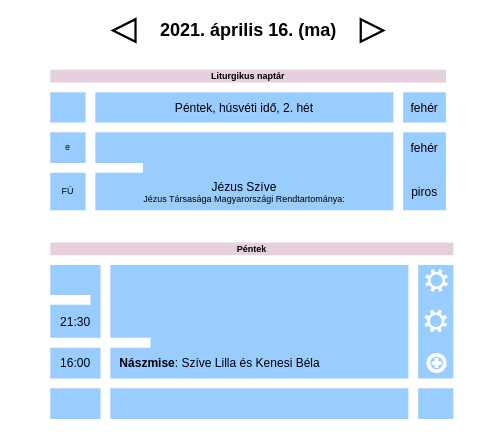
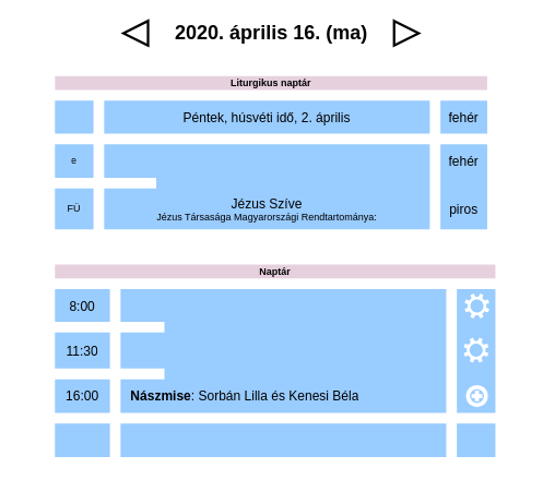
- <mxCell id="2" value="2021. április 16. (ma)" style="text;strokeColor=none;fillColor=none;html=1;fontSize=24;fontStyle=1;verticalAlign=middle;align=center;" vertex="1" parent="1"><mxGeometry y="20" width="620" height="40" as="geometry" x="20" /></mxCell>
+ <mxCell id="2" value="2020. április 16. (ma)" style="text;strokeColor=none;fillColor=none;html=1;fontSize=24;fontStyle=1;verticalAlign=middle;align=center;" vertex="1" parent="1"><mxGeometry y="20" width="620" height="40" as="geometry" x="20" /></mxCell>
- <mxCell id="8" value="Péntek, húsvéti idő&lt;span style=&quot;font-size: 16px;&quot;&gt;,&lt;/span&gt; 2. hét" style="shape=partialRectangle;html=1;whiteSpace=wrap;connectable=0;top=0;left=0;bottom=0;right=0;overflow=hidden;fillColor=none;spacingTop=0;labelBackgroundColor=none;spacingLeft=0;labelBorderColor=none;fontSize=16;" vertex="1" parent="6"><mxGeometry x="60" width="410" height="53" as="geometry" /></mxCell>
+ <mxCell id="8" value="Péntek, húsvéti idő&lt;span style=&quot;font-size: 16px;&quot;&gt;,&lt;/span&gt; 2. április" style="shape=partialRectangle;html=1;whiteSpace=wrap;connectable=0;top=0;left=0;bottom=0;right=0;overflow=hidden;fillColor=none;spacingTop=0;labelBackgroundColor=none;spacingLeft=0;labelBorderColor=none;fontSize=16;" vertex="1" parent="6"><mxGeometry x="60" width="410" height="53" as="geometry" /></mxCell>
- <mxCell id="17" value="Péntek" style="shape=table;html=1;whiteSpace=wrap;startSize=30;container=1;collapsible=0;childLayout=tableLayout;fontStyle=1;align=center;strokeWidth=13;fillColor=#E6D0DE;swimlaneFillColor=#99CCFF;strokeColor=#FFFFFF;" vertex="1" parent="1"><mxGeometry x="60" y="316" width="550" height="248" as="geometry" /></mxCell>
+ <mxCell id="17" value="Naptár" style="shape=table;html=1;whiteSpace=wrap;startSize=30;container=1;collapsible=0;childLayout=tableLayout;fontStyle=1;align=center;strokeWidth=13;fillColor=#E6D0DE;swimlaneFillColor=#99CCFF;strokeColor=#FFFFFF;" vertex="1" parent="1"><mxGeometry x="60" y="316" width="550" height="248" as="geometry" /></mxCell>
+ <mxCell id="19" value="8:00" style="shape=partialRectangle;html=1;whiteSpace=wrap;connectable=0;top=0;left=0;bottom=0;right=0;overflow=hidden;fillColor=none;fontSize=16;" vertex="1" parent="18"><mxGeometry width="80" height="53" as="geometry" /></mxCell>
- <mxCell id="22" value="21:30" style="shape=partialRectangle;html=1;whiteSpace=wrap;connectable=0;fillColor=none;top=0;left=0;bottom=0;right=0;overflow=hidden;fontSize=16;" vertex="1" parent="21"><mxGeometry width="80" height="57" as="geometry" /></mxCell>
+ <mxCell id="22" value="11:30" style="shape=partialRectangle;html=1;whiteSpace=wrap;connectable=0;fillColor=none;top=0;left=0;bottom=0;right=0;overflow=hidden;fontSize=16;" vertex="1" parent="21"><mxGeometry width="80" height="57" as="geometry" /></mxCell>
- <mxCell id="26" value="&lt;b&gt;Nászmise&lt;/b&gt;: Szíve Lilla és Kenesi Béla" style="shape=partialRectangle;html=1;whiteSpace=wrap;connectable=0;top=0;left=0;bottom=0;right=0;overflow=hidden;strokeWidth=19;perimeterSpacing=15;fillColor=none;fontSize=16;align=left;spacingLeft=17;" vertex="1" parent="24"><mxGeometry x="80" width="410" height="54" as="geometry" /></mxCell>
+ <mxCell id="26" value="&lt;b&gt;Nászmise&lt;/b&gt;: Sorbán Lilla és Kenesi Béla" style="shape=partialRectangle;html=1;whiteSpace=wrap;connectable=0;top=0;left=0;bottom=0;right=0;overflow=hidden;strokeWidth=19;perimeterSpacing=15;fillColor=none;fontSize=16;align=left;spacingLeft=17;" vertex="1" parent="24"><mxGeometry x="80" width="410" height="54" as="geometry" /></mxCell>
